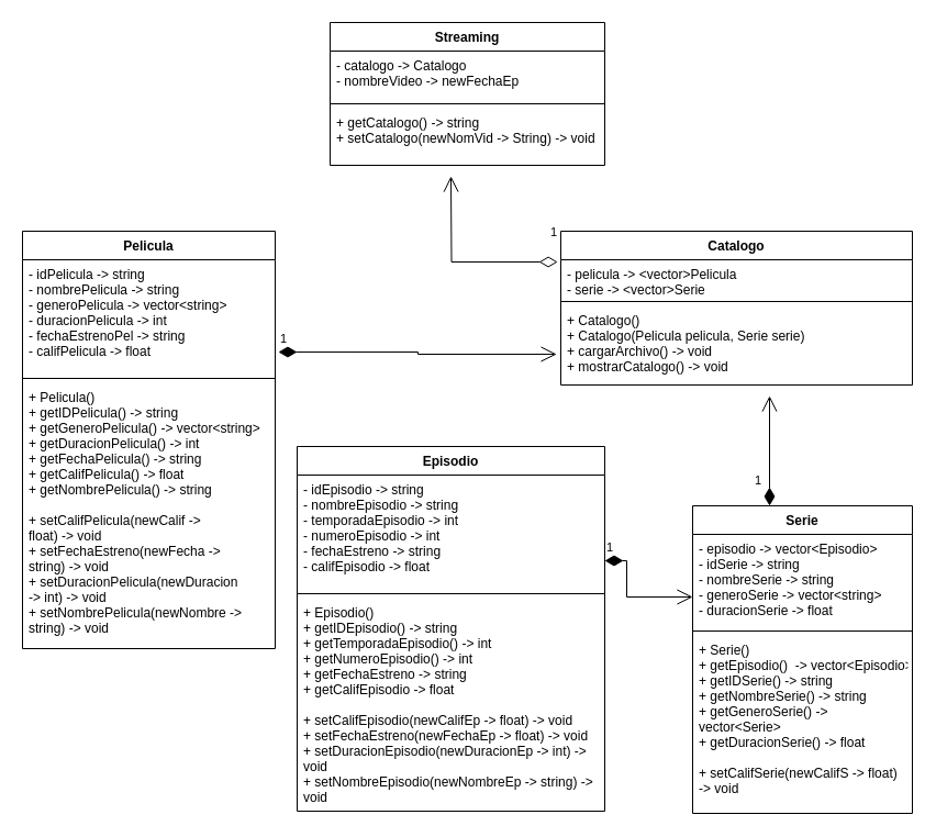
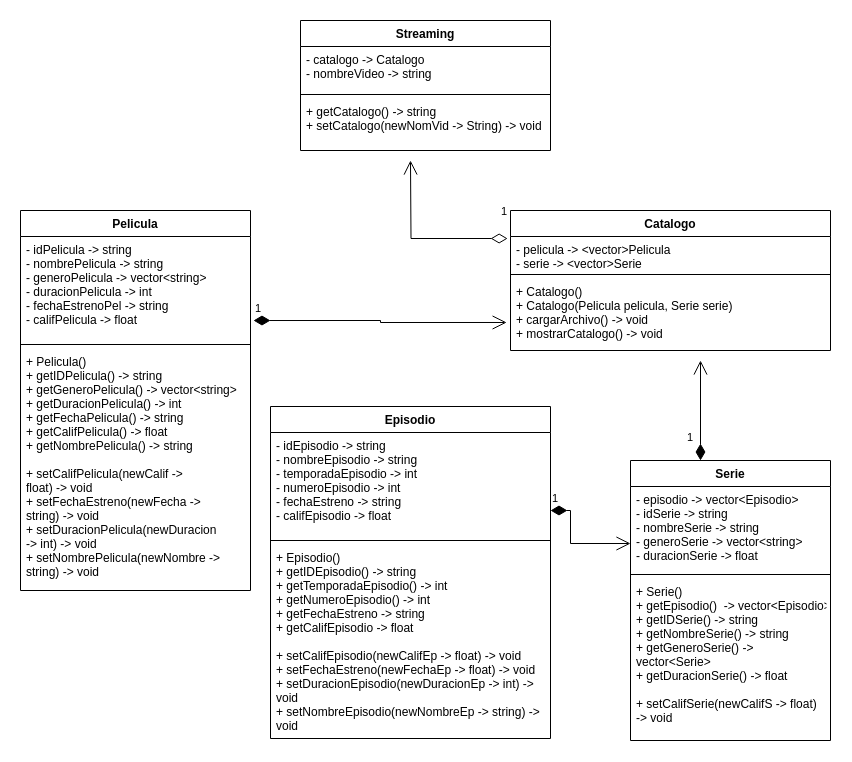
- <mxCell id="3" value="- catalogo -&gt; Catalogo&#10;- nombreVideo -&gt; newFechaEp" style="text;strokeColor=none;fillColor=none;align=left;verticalAlign=top;spacingLeft=4;spacingRight=4;overflow=hidden;rotatable=0;points=[[0,0.5],[1,0.5]];portConstraint=eastwest;" vertex="1" parent="2"><mxGeometry y="26" width="250" height="44" as="geometry" /></mxCell>
+ <mxCell id="3" value="- catalogo -&gt; Catalogo&#10;- nombreVideo -&gt; string" style="text;strokeColor=none;fillColor=none;align=left;verticalAlign=top;spacingLeft=4;spacingRight=4;overflow=hidden;rotatable=0;points=[[0,0.5],[1,0.5]];portConstraint=eastwest;" vertex="1" parent="2"><mxGeometry y="26" width="250" height="44" as="geometry" /></mxCell>
